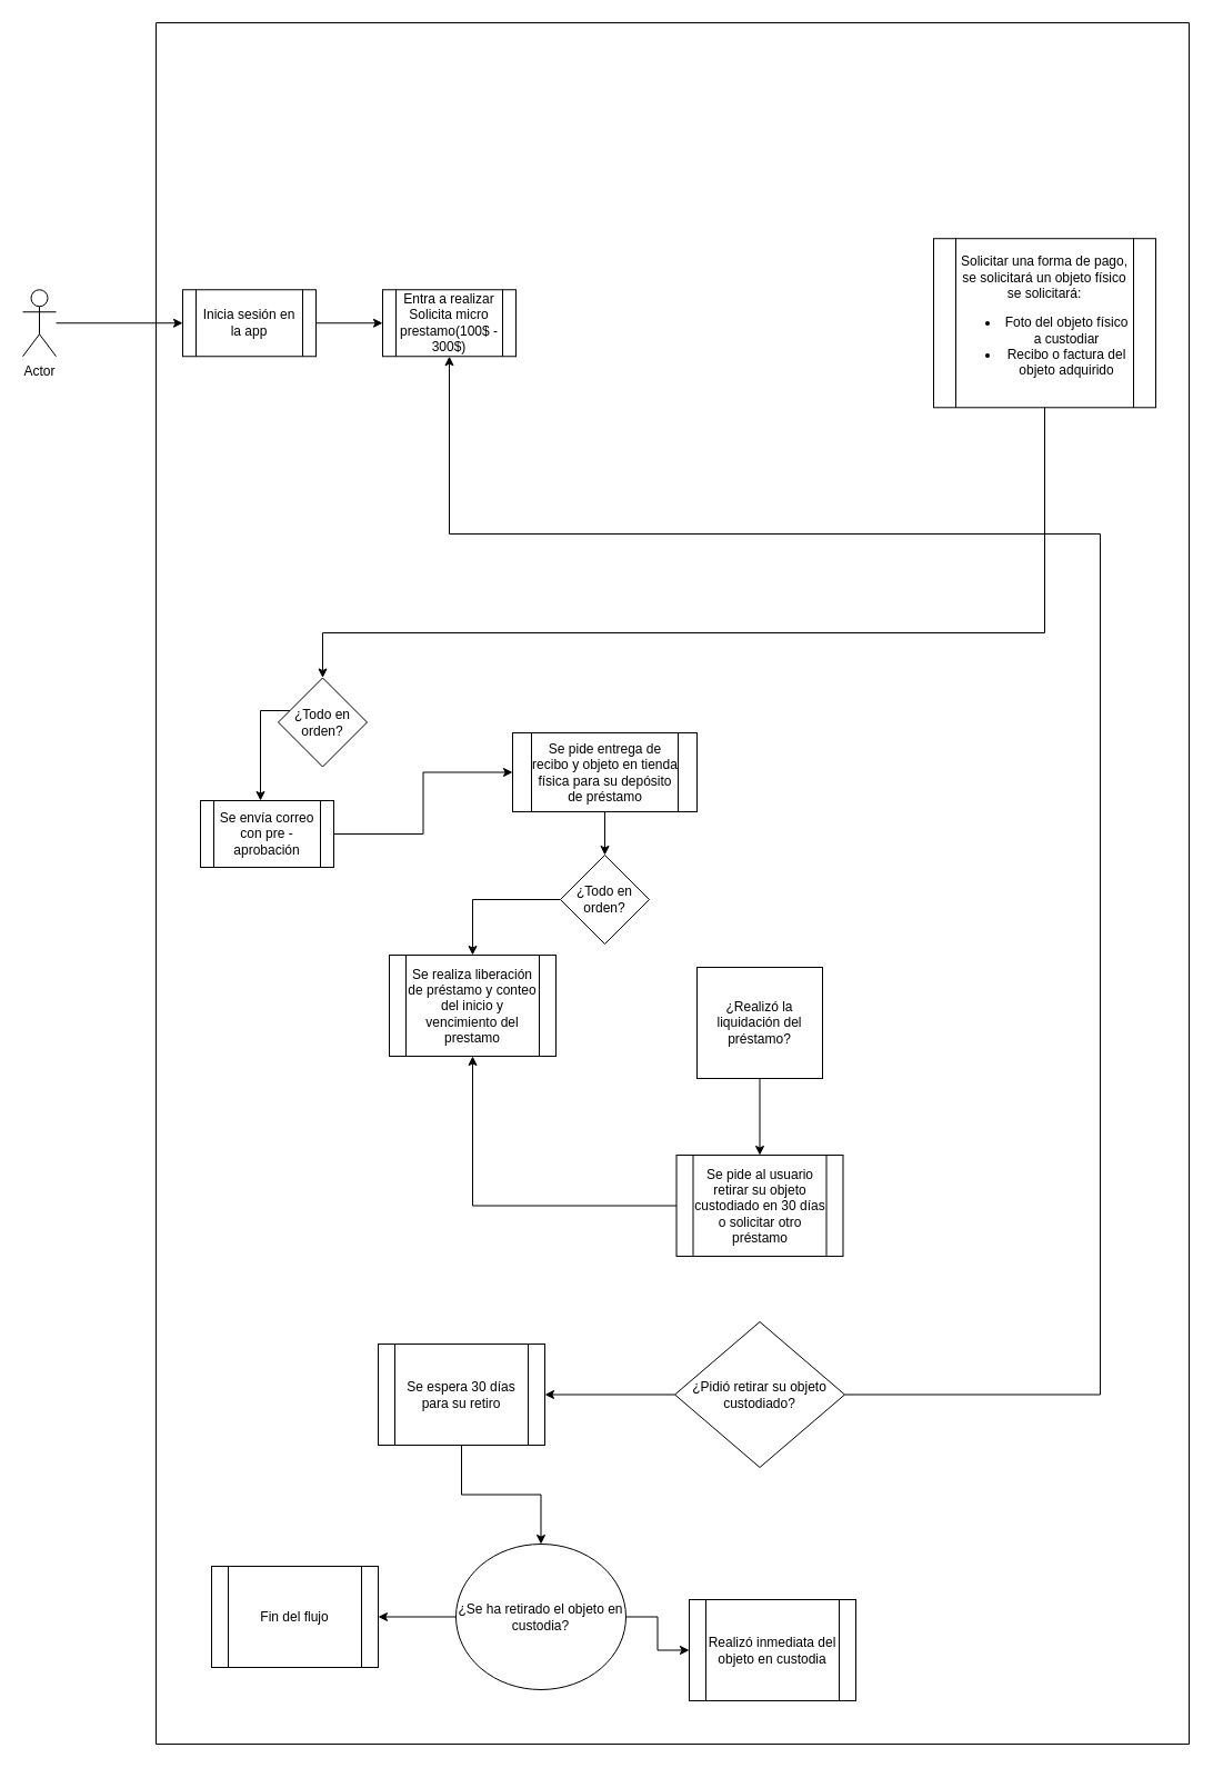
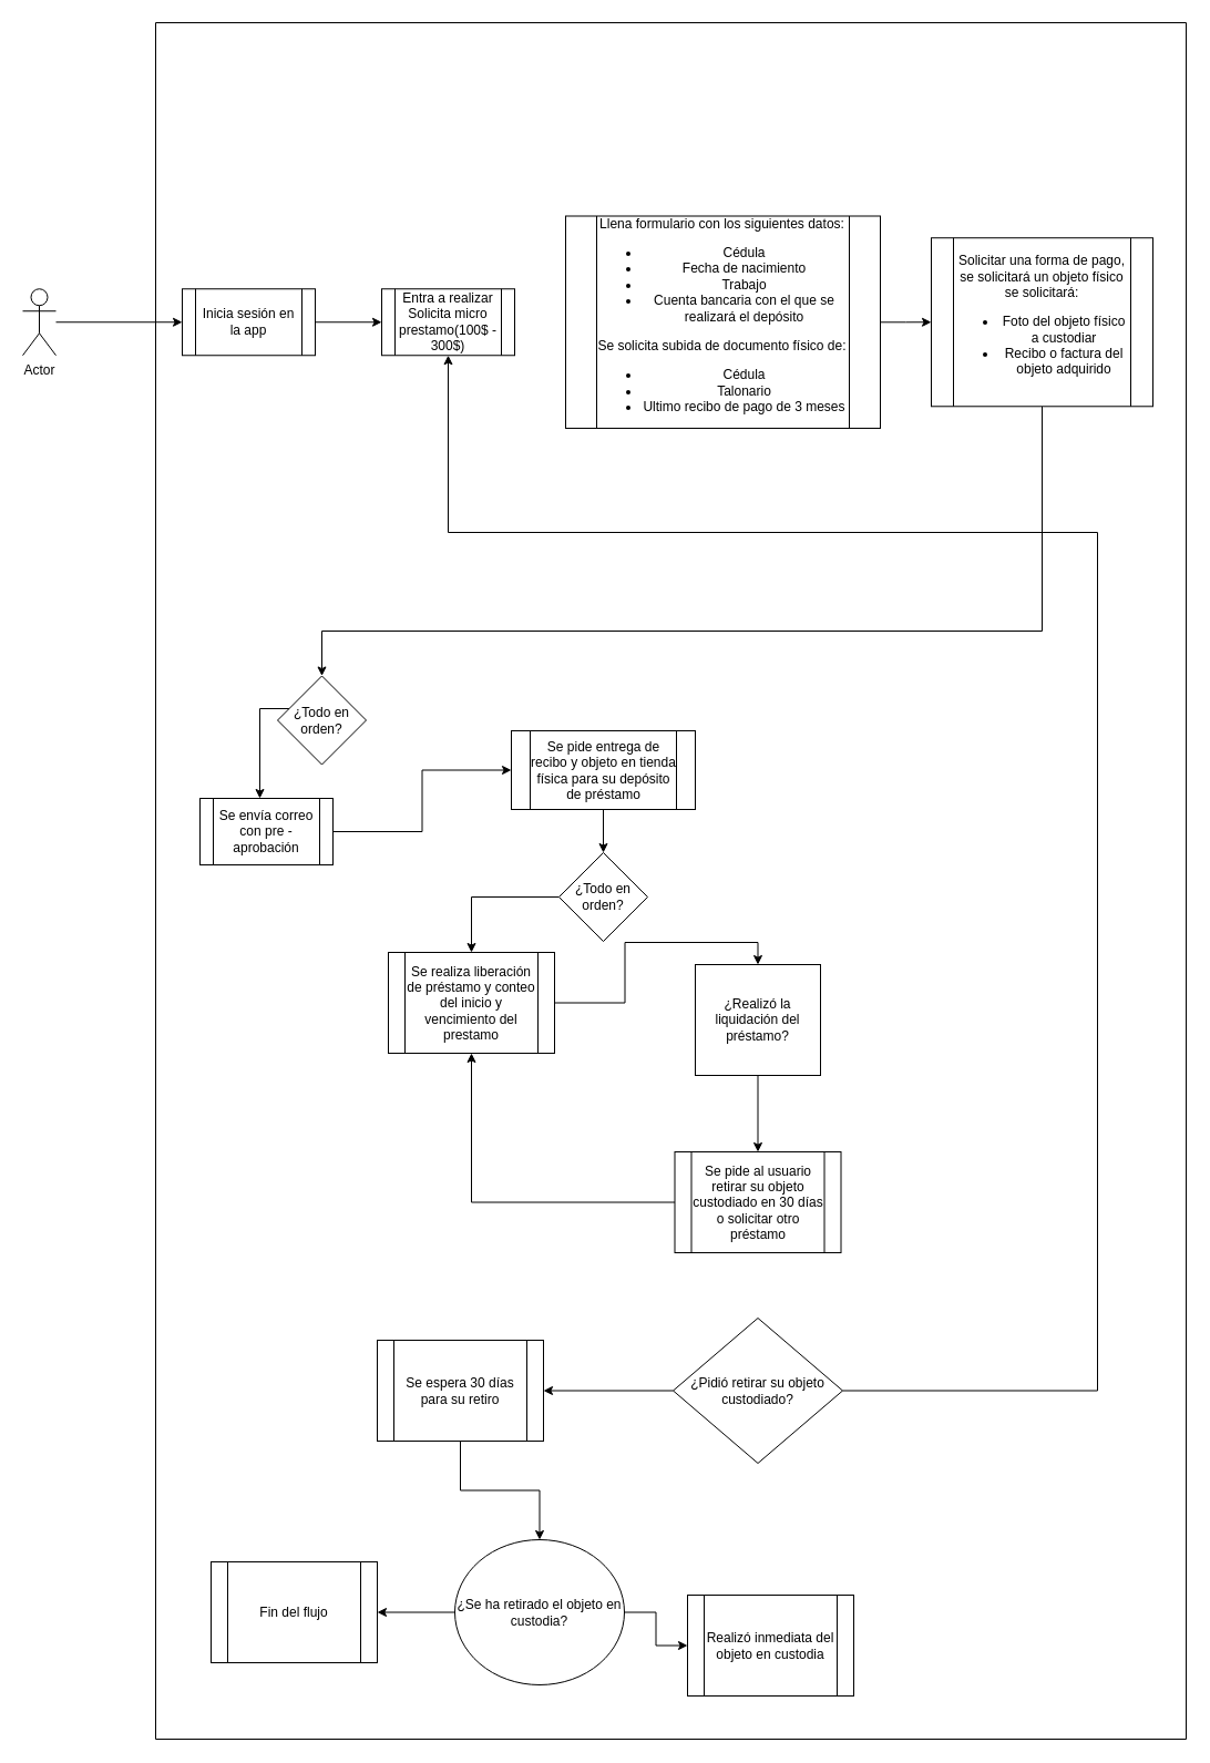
+ <mxCell id="7" value="Llena formulario con los siguientes datos:&lt;br&gt;&lt;ul&gt;&lt;li&gt;Cédula&lt;/li&gt;&lt;li&gt;Fecha de nacimiento&lt;/li&gt;&lt;li&gt;Trabajo&lt;/li&gt;&lt;li&gt;Cuenta bancaria con el que se realizará el depósito&lt;/li&gt;&lt;/ul&gt;Se solicita subida de documento físico de:&lt;br&gt;&lt;ul&gt;&lt;li&gt;Cédula&lt;/li&gt;&lt;li&gt;Talonario&lt;/li&gt;&lt;li&gt;Ultimo recibo de pago de 3 meses&lt;/li&gt;&lt;/ul&gt;" style="shape=process;whiteSpace=wrap;html=1;backgroundOutline=1;" parent="2" vertex="1"><mxGeometry x="370" y="174.5" width="284" height="191.5" as="geometry" /></mxCell>
+ <mxCell id="6" style="edgeStyle=orthogonalEdgeStyle;rounded=0;orthogonalLoop=1;jettySize=auto;html=1;entryX=0;entryY=0.5;entryDx=0;entryDy=0;" parent="2" source="7" target="9" edge="1"><mxGeometry relative="1" as="geometry" /></mxCell>
+ <mxCell id="18" style="edgeStyle=orthogonalEdgeStyle;rounded=0;orthogonalLoop=1;jettySize=auto;html=1;entryX=0.5;entryY=0;entryDx=0;entryDy=0;" parent="2" source="19" target="21" edge="1"><mxGeometry relative="1" as="geometry" /></mxCell>
